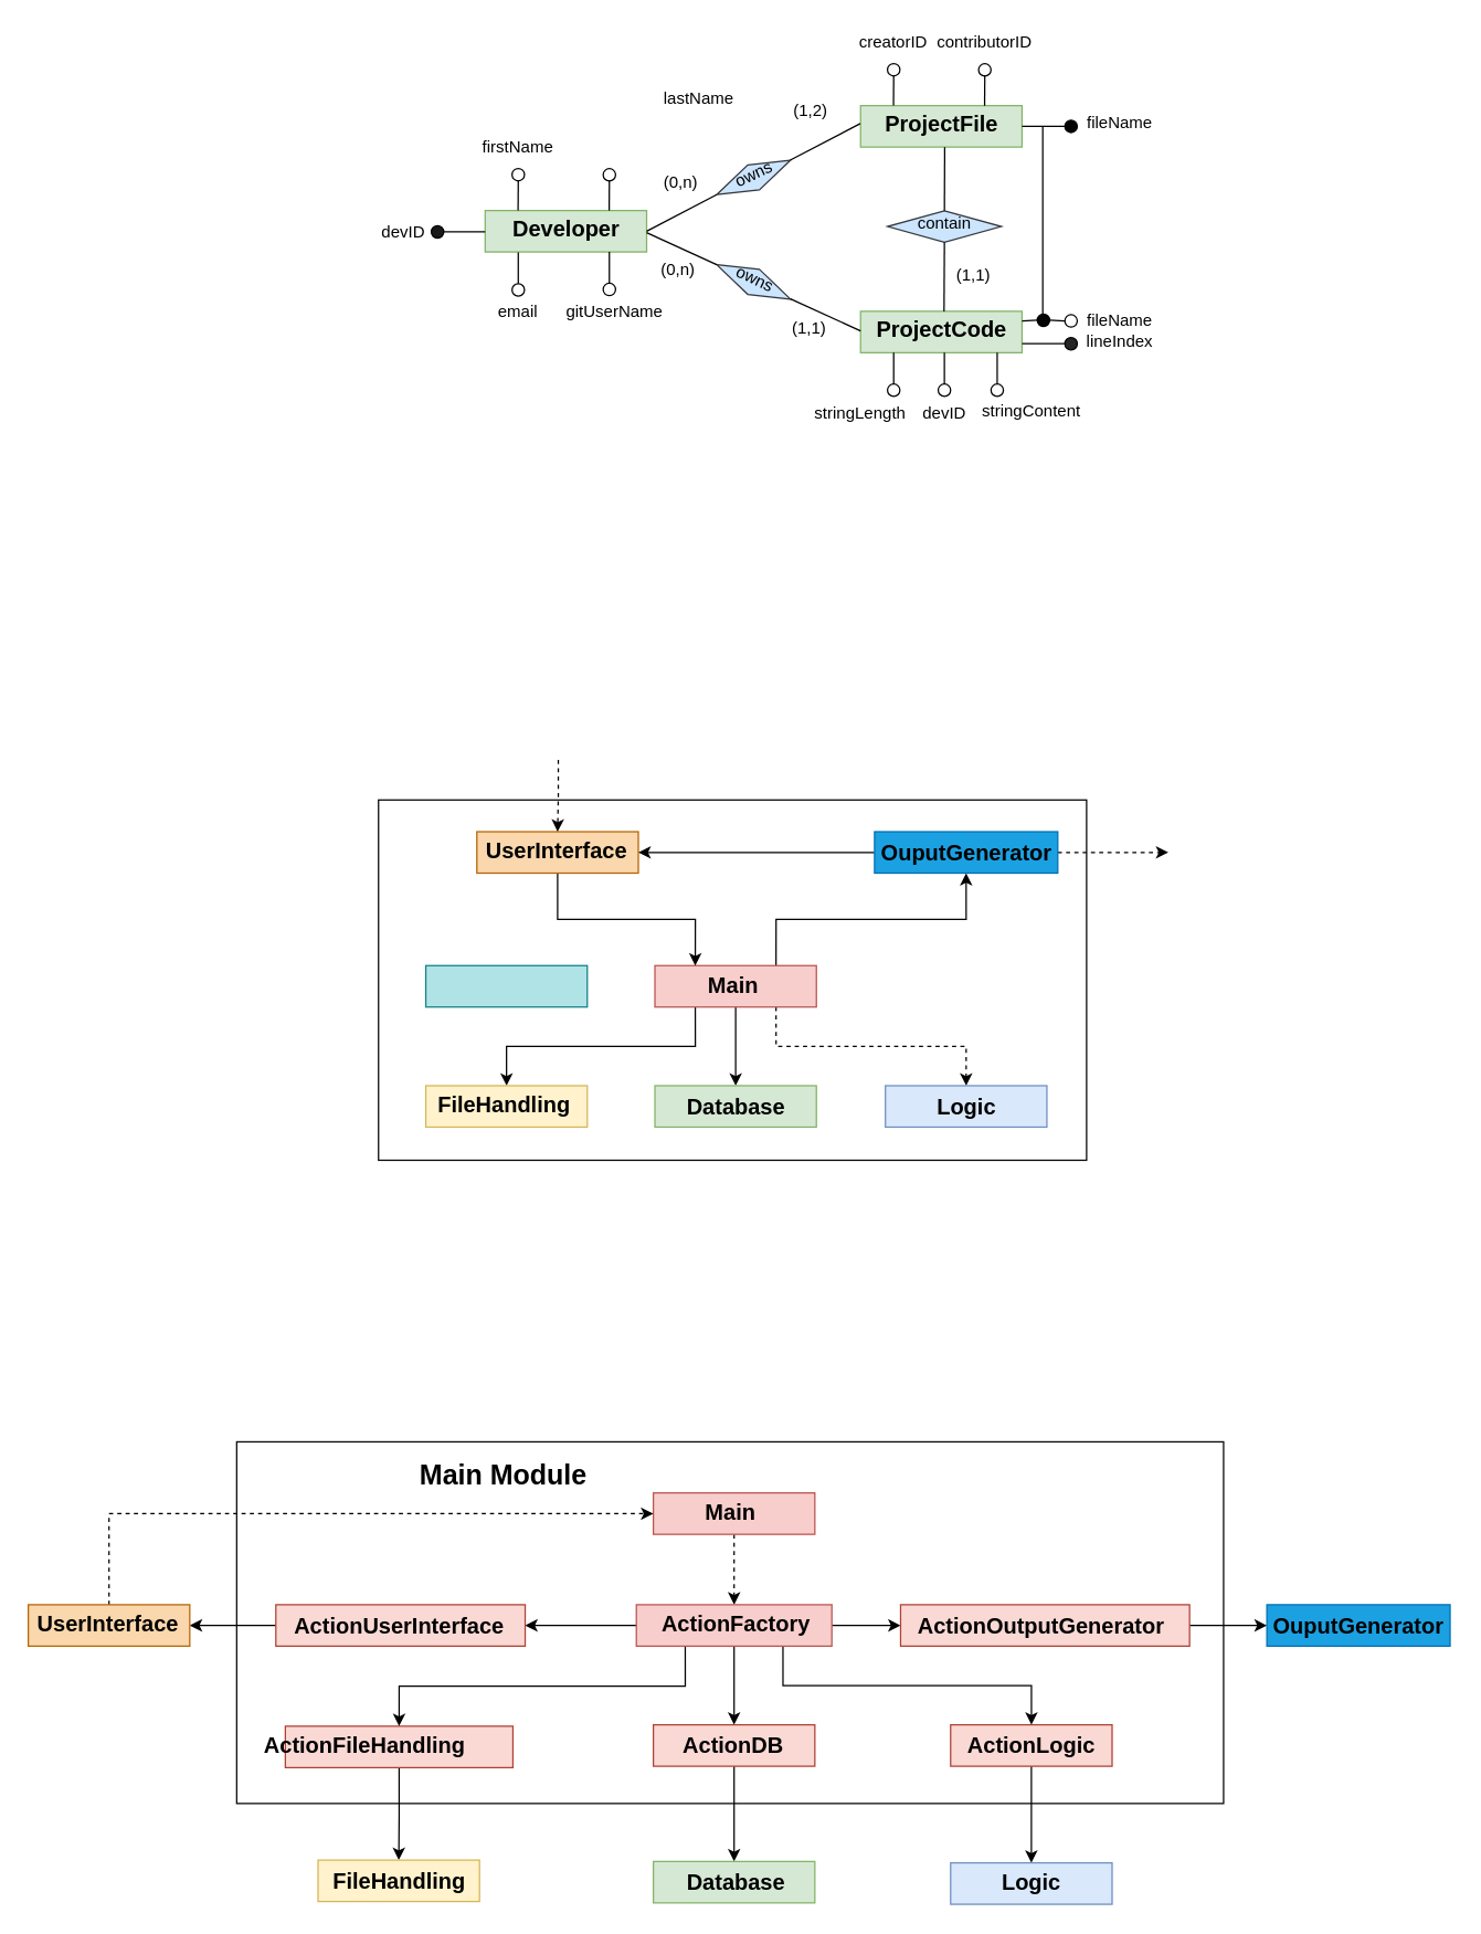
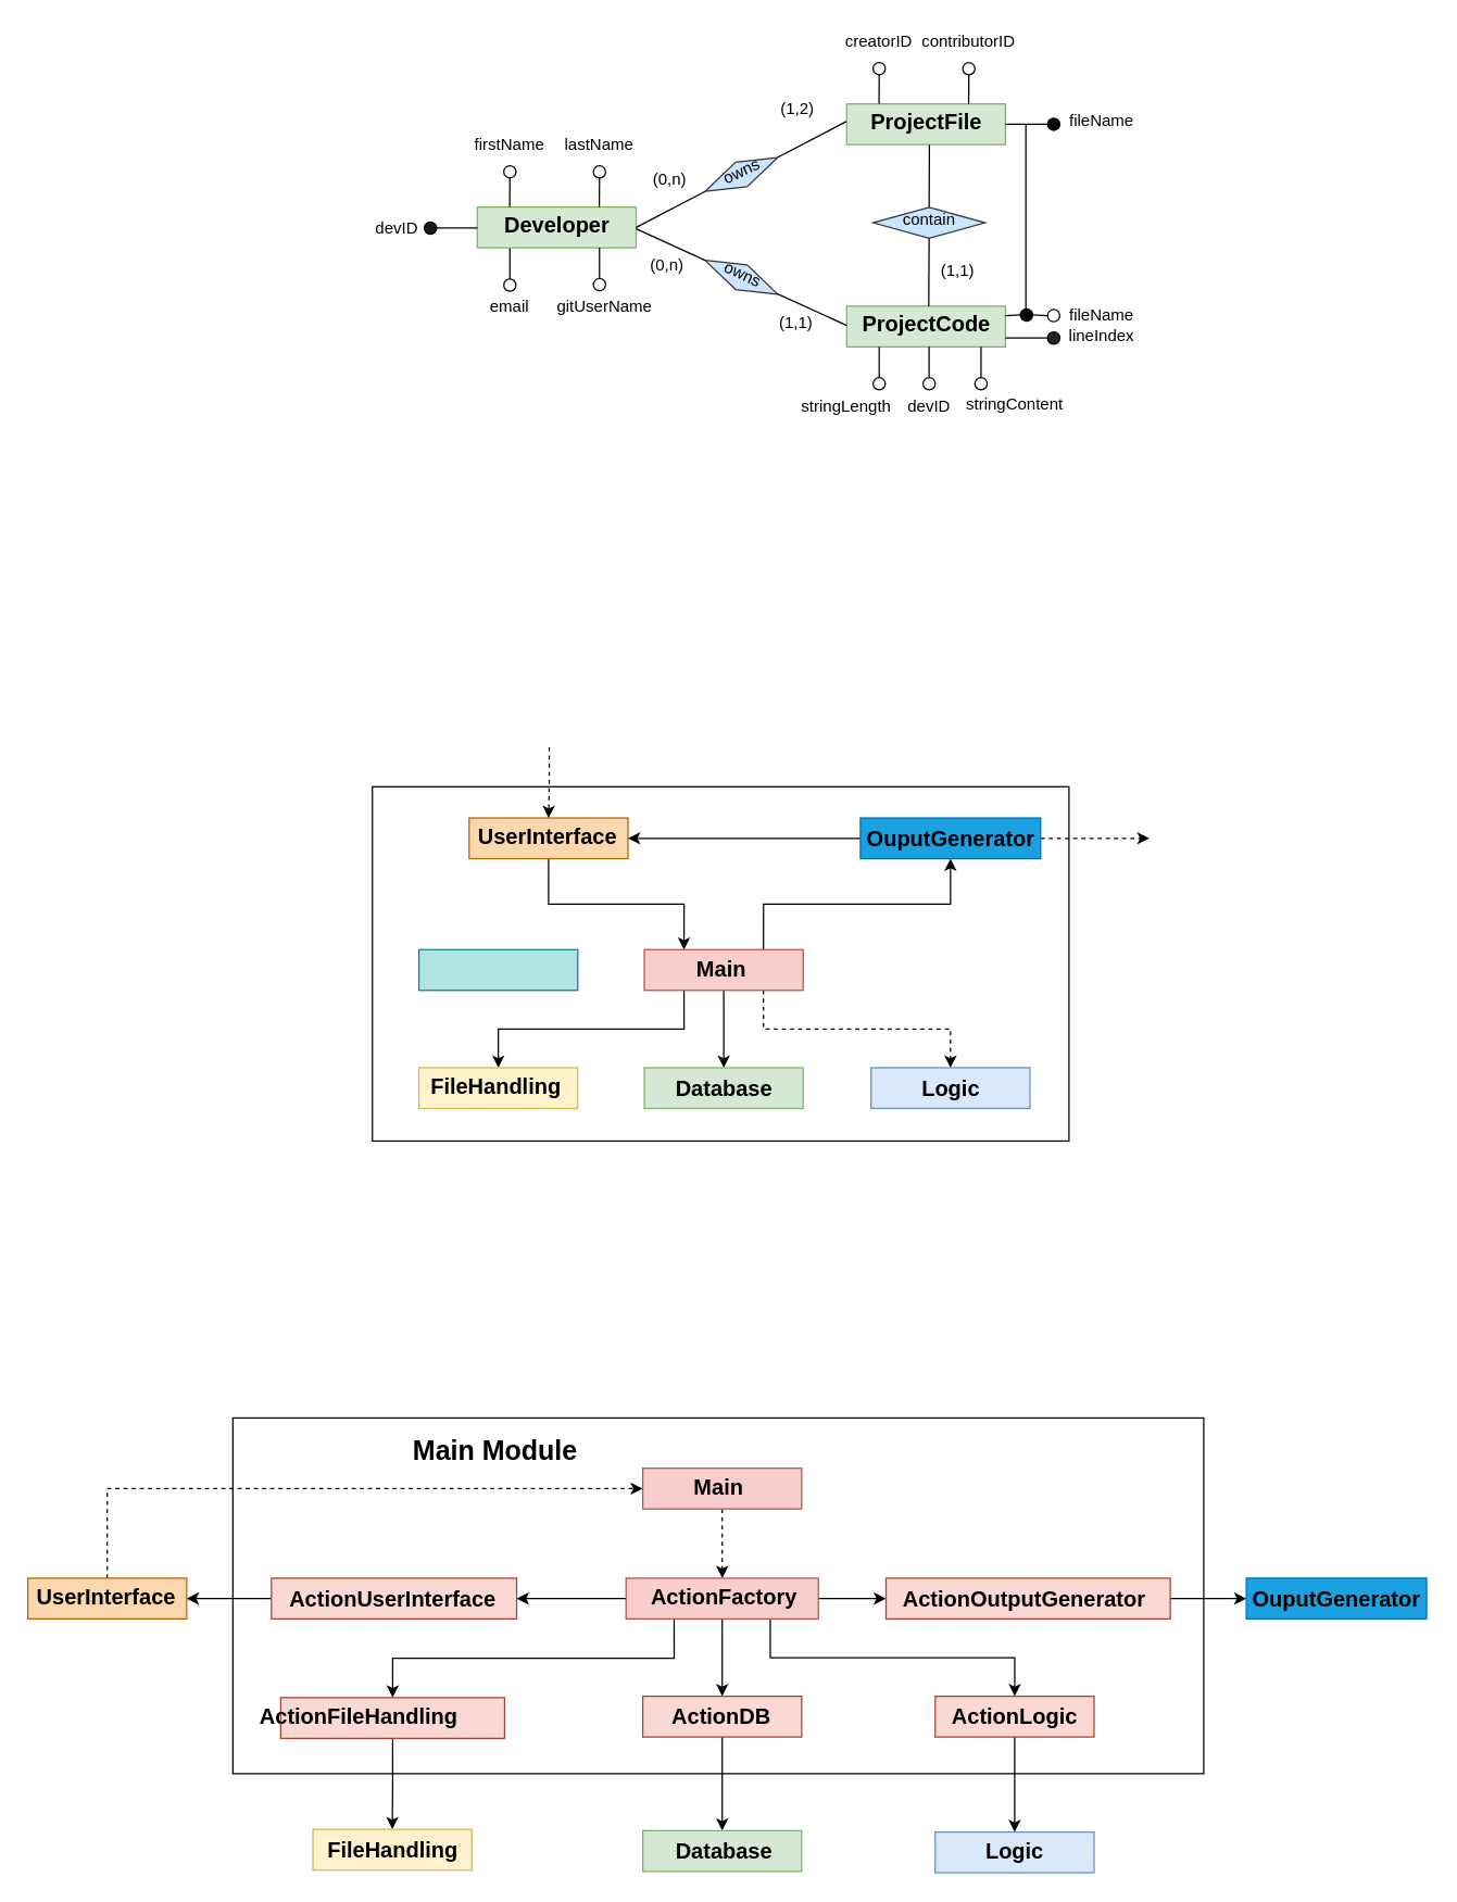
- <mxCell id="4" value="lastName" style="text;html=1;strokeColor=none;fillColor=none;align=center;verticalAlign=middle;whiteSpace=wrap;rounded=0;" parent="1" vertex="1"><mxGeometry x="486" y="61" width="40" height="20" as="geometry" /></mxCell>
+ <mxCell id="4" value="lastName" style="text;html=1;strokeColor=none;fillColor=none;align=center;verticalAlign=middle;whiteSpace=wrap;rounded=0;" parent="1" vertex="1"><mxGeometry x="421" y="96" width="40" height="20" as="geometry" /></mxCell>
